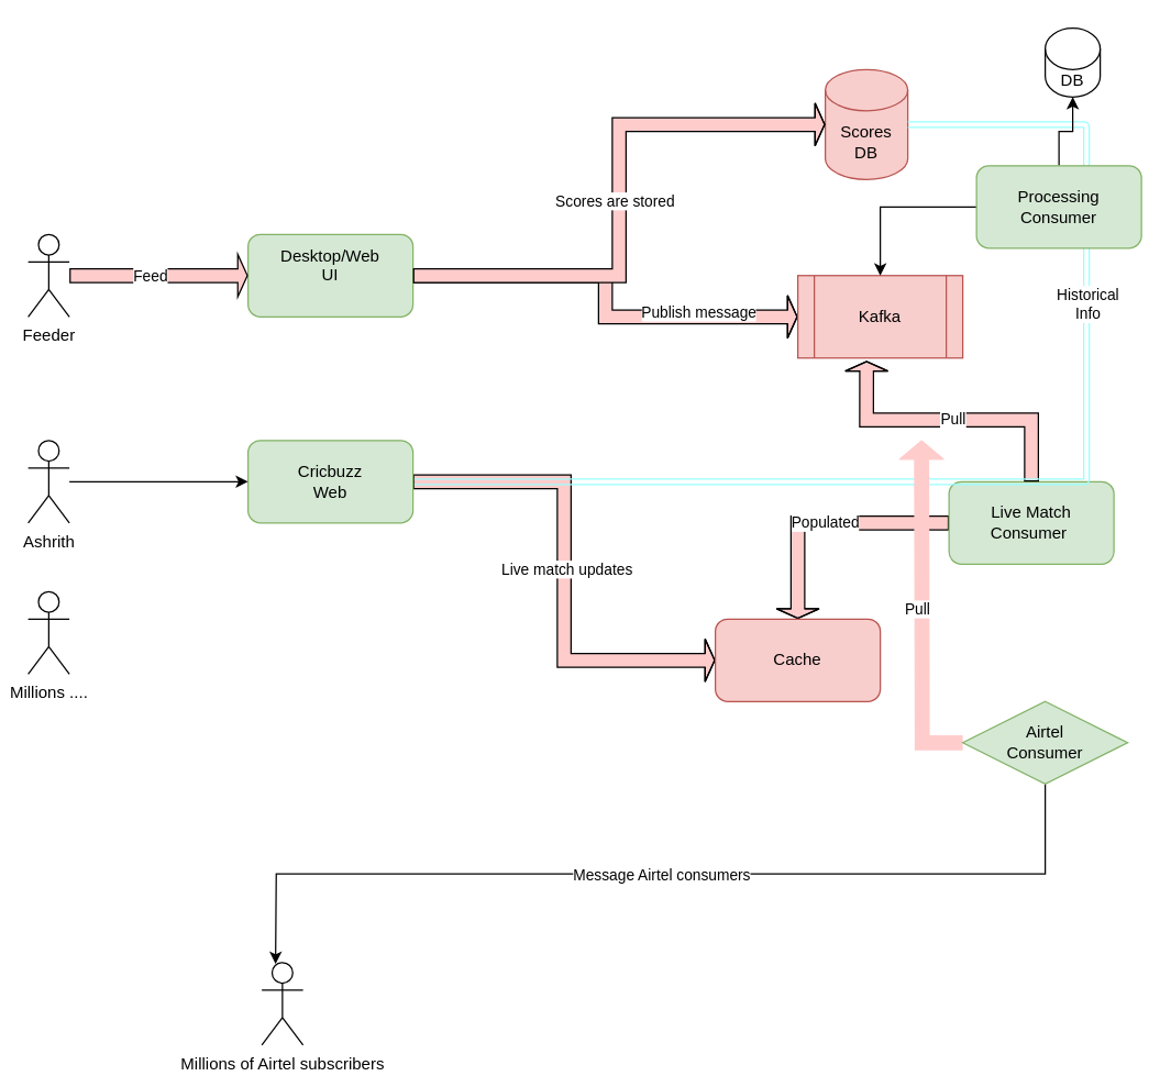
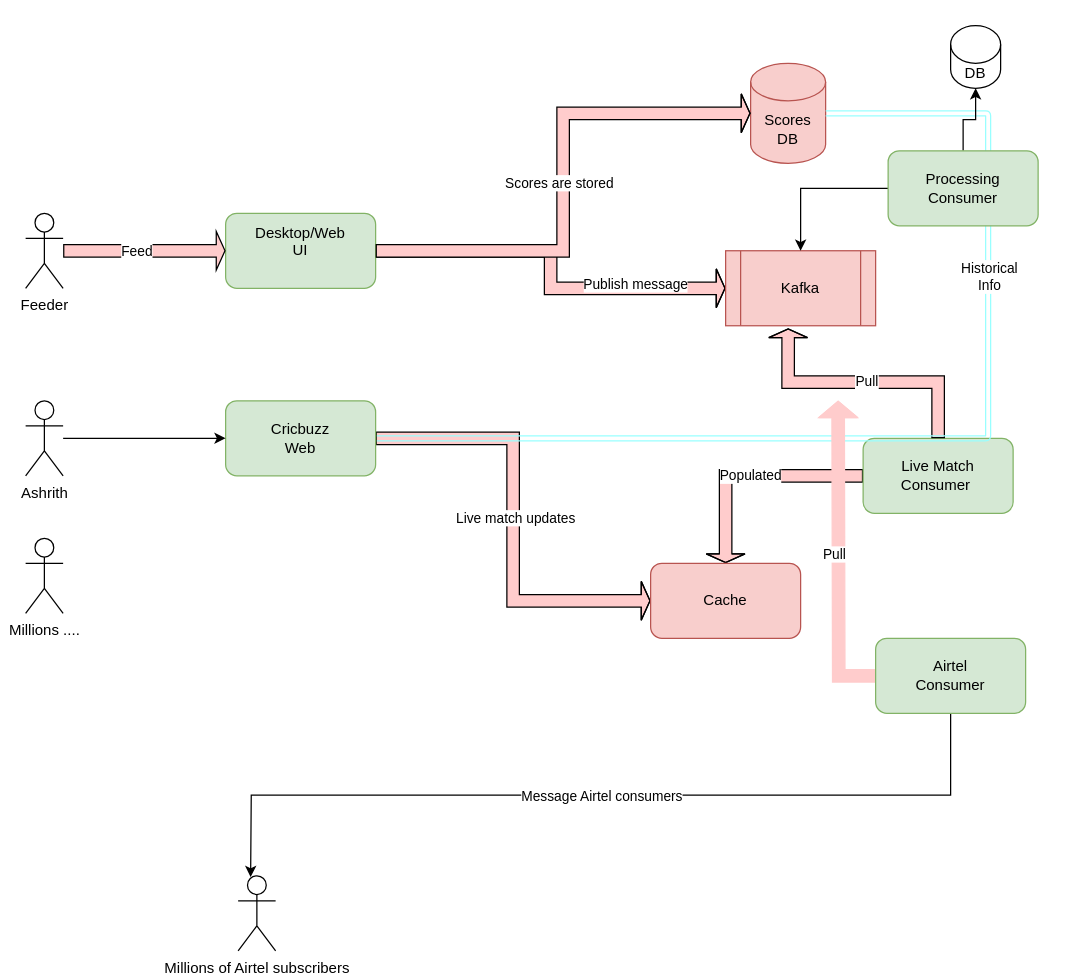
- <mxCell id="29" value="Airtel&lt;div&gt;Consumer&lt;/div&gt;" style="rhombus;whiteSpace=wrap;html=1;fillColor=#d5e8d4;strokeColor=#82b366;" vertex="1" parent="1"><mxGeometry x="700" y="510" width="120" height="60" as="geometry" /></mxCell>
+ <mxCell id="29" value="Airtel&lt;div&gt;Consumer&lt;/div&gt;" style="rounded=1;whiteSpace=wrap;html=1;fillColor=#d5e8d4;strokeColor=#82b366;" vertex="1" parent="1"><mxGeometry x="700" y="510" width="120" height="60" as="geometry" /></mxCell>
